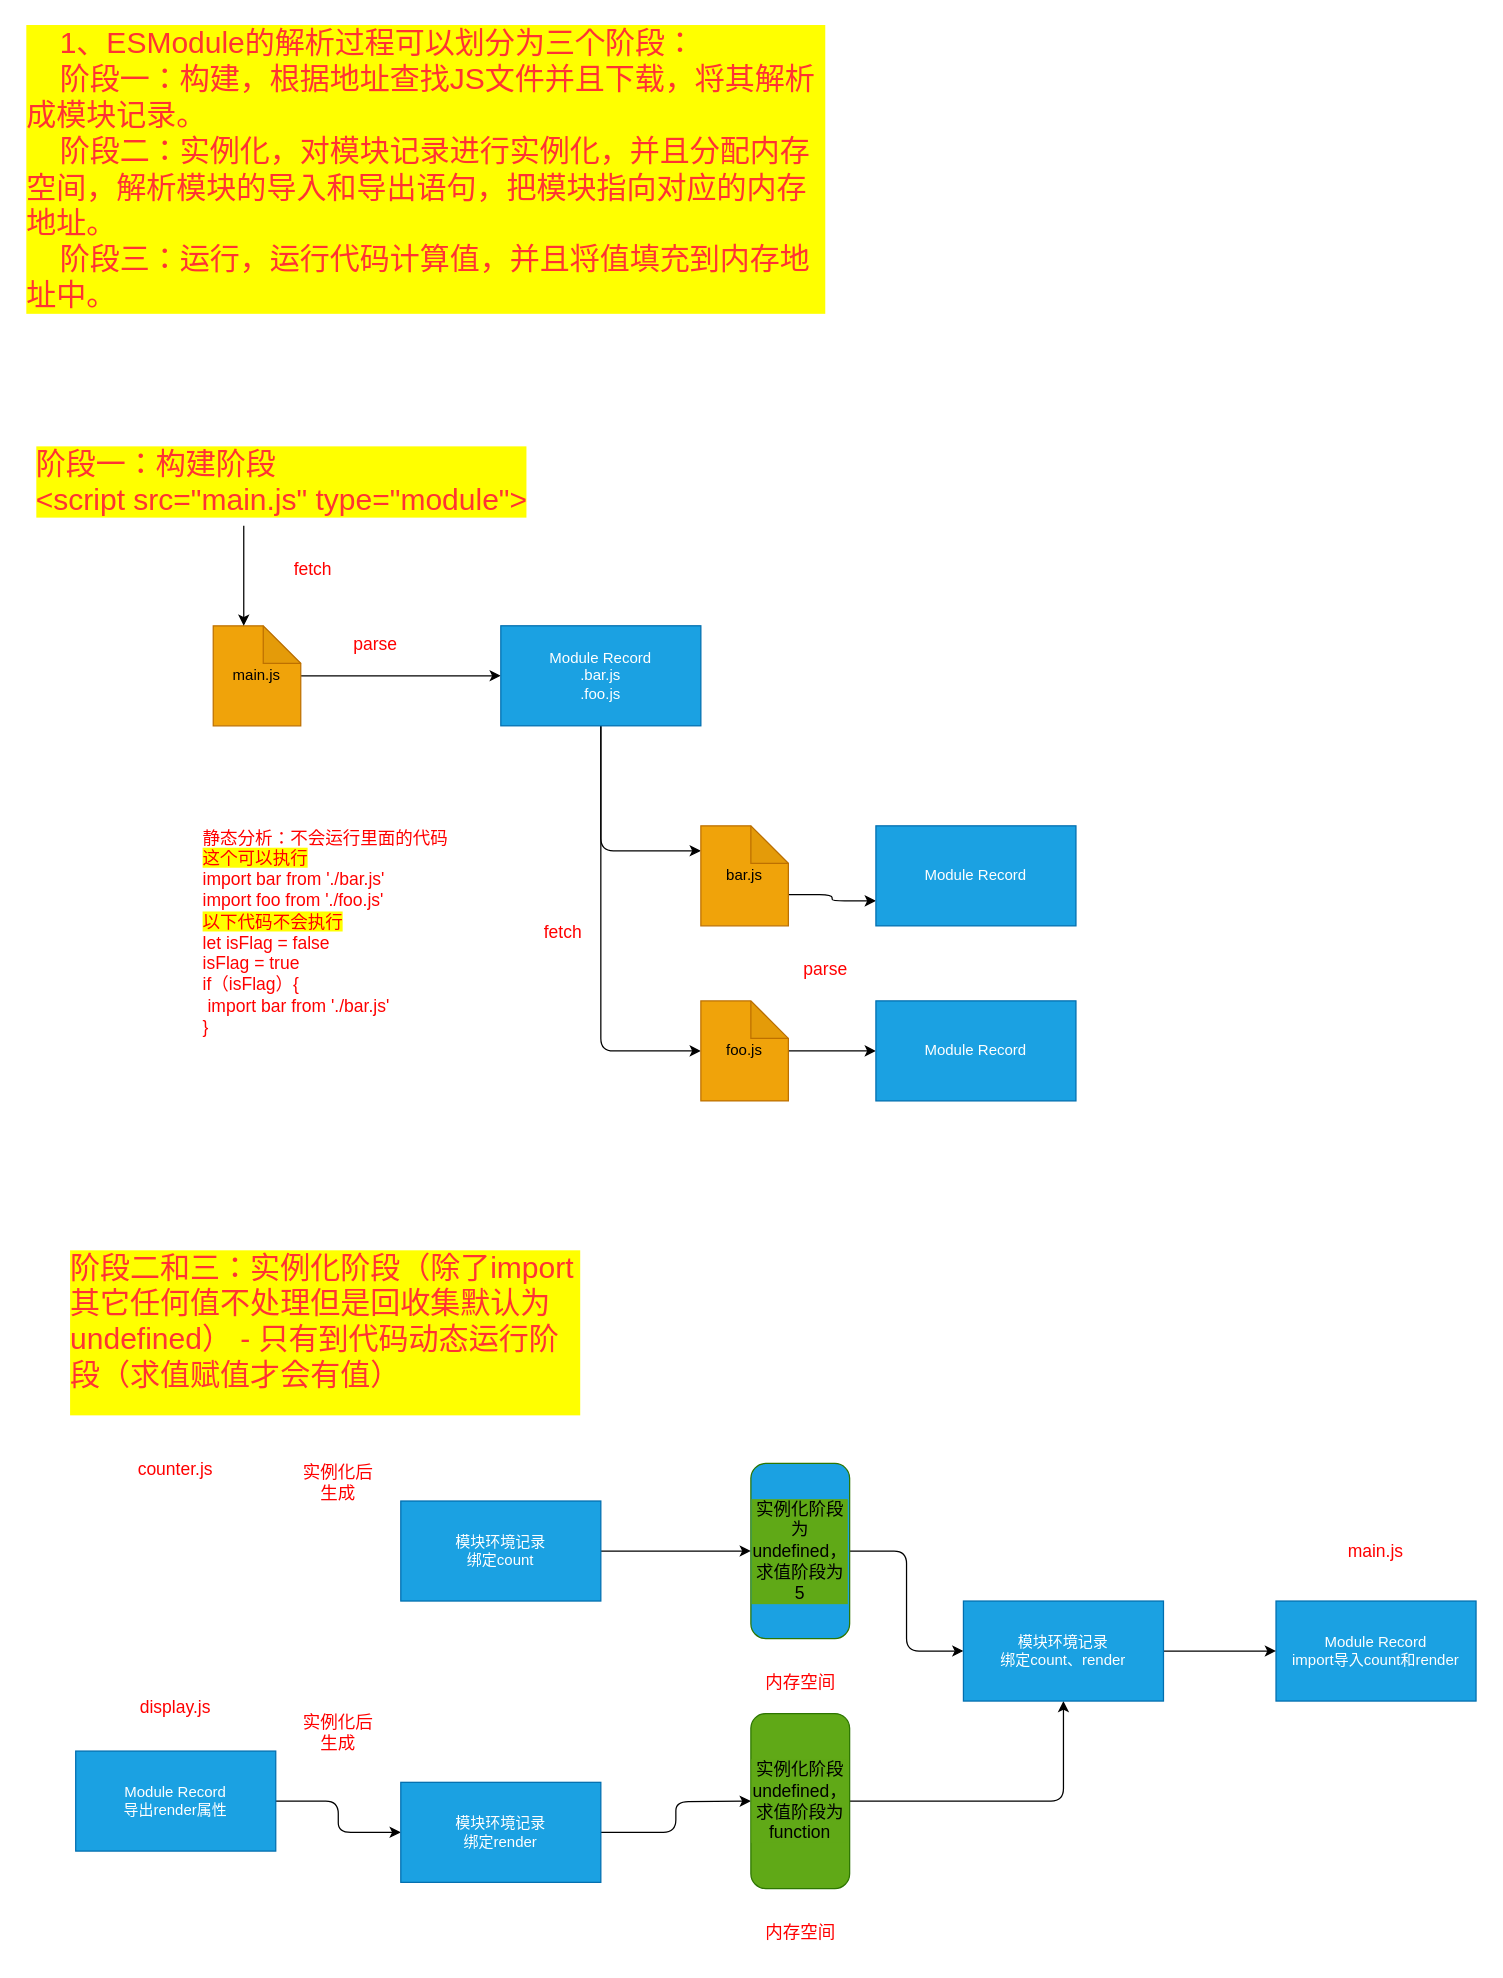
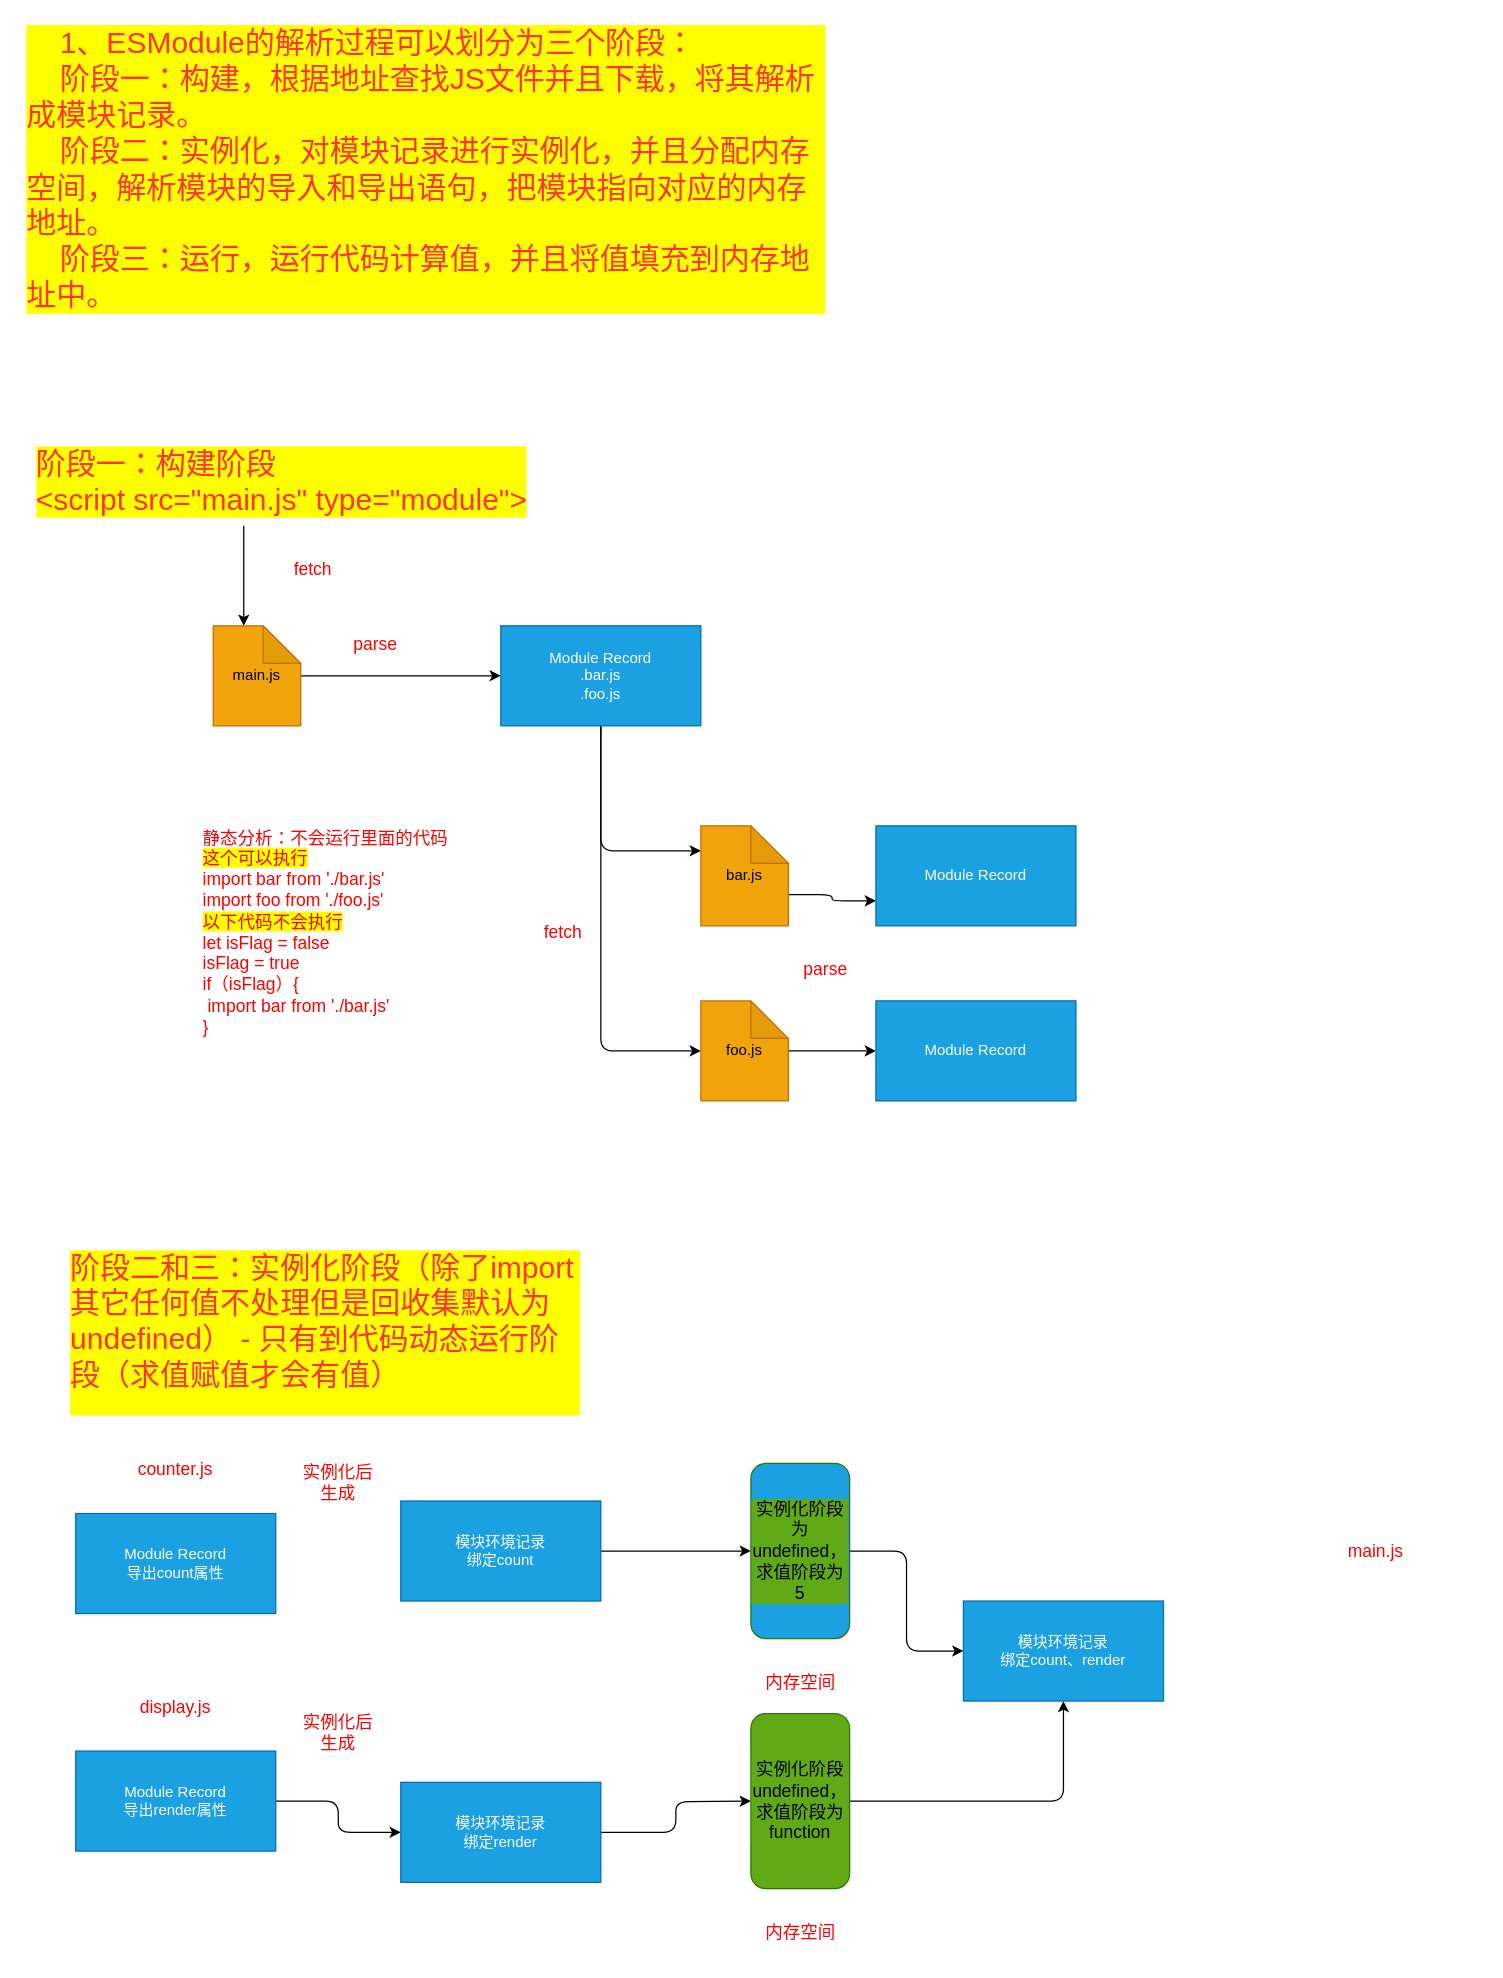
+ <mxCell id="22" value="Module Record&lt;br&gt;导出count属性" style="rounded=0;whiteSpace=wrap;html=1;fontColor=#ffffff;fillColor=#1ba1e2;strokeColor=#006EAF;" parent="1" vertex="1"><mxGeometry x="60" y="1210" width="160" height="80" as="geometry" /></mxCell>
- <mxCell id="41" style="edgeStyle=orthogonalEdgeStyle;html=1;exitX=1;exitY=0.5;exitDx=0;exitDy=0;entryX=0;entryY=0.5;entryDx=0;entryDy=0;fontSize=14;fontColor=#000000;" parent="1" source="42" target="39" edge="1"><mxGeometry relative="1" as="geometry" /></mxCell>
- <mxCell id="39" value="Module Record&lt;br&gt;import导入count和render" style="rounded=0;whiteSpace=wrap;html=1;fontColor=#ffffff;fillColor=#1ba1e2;strokeColor=#006EAF;" parent="1" vertex="1"><mxGeometry x="1020" y="1280" width="160" height="80" as="geometry" /></mxCell>
